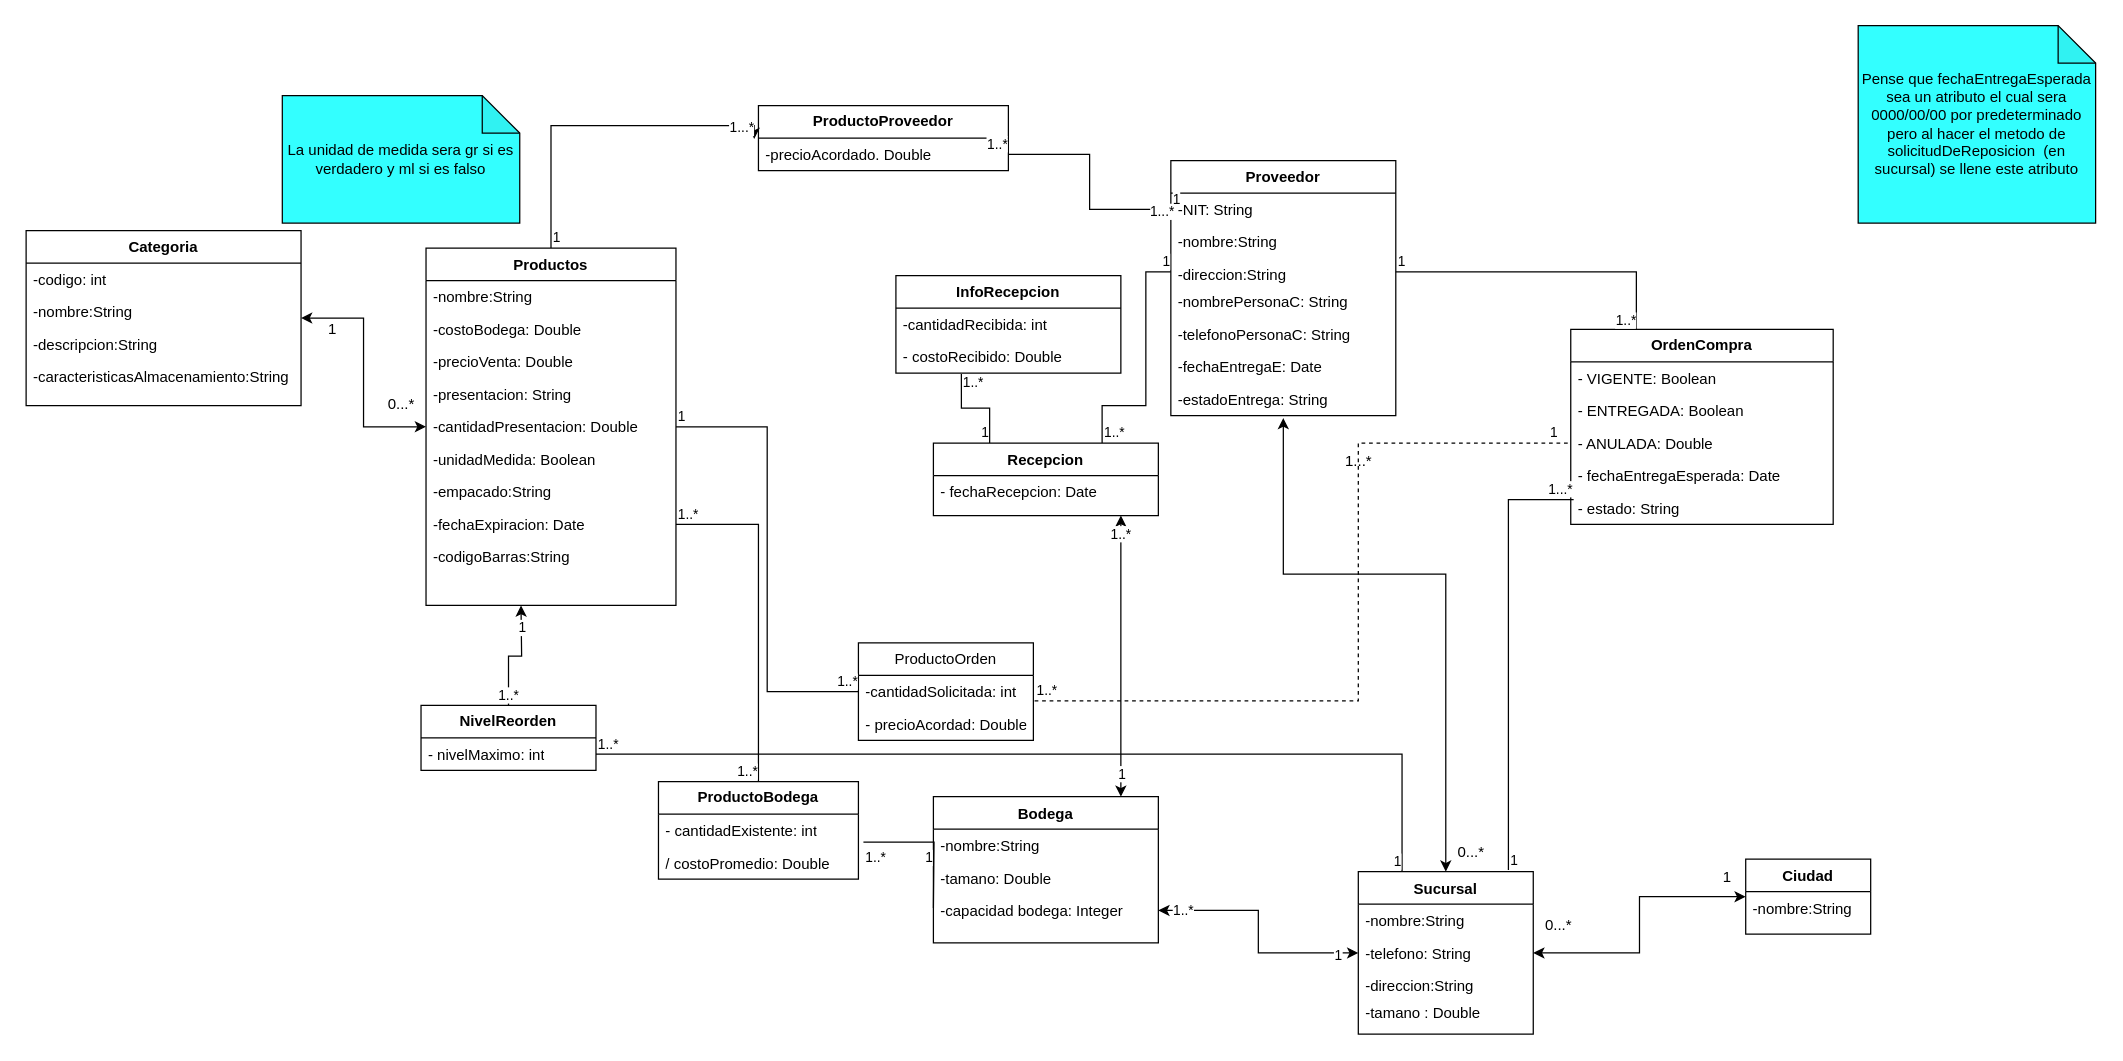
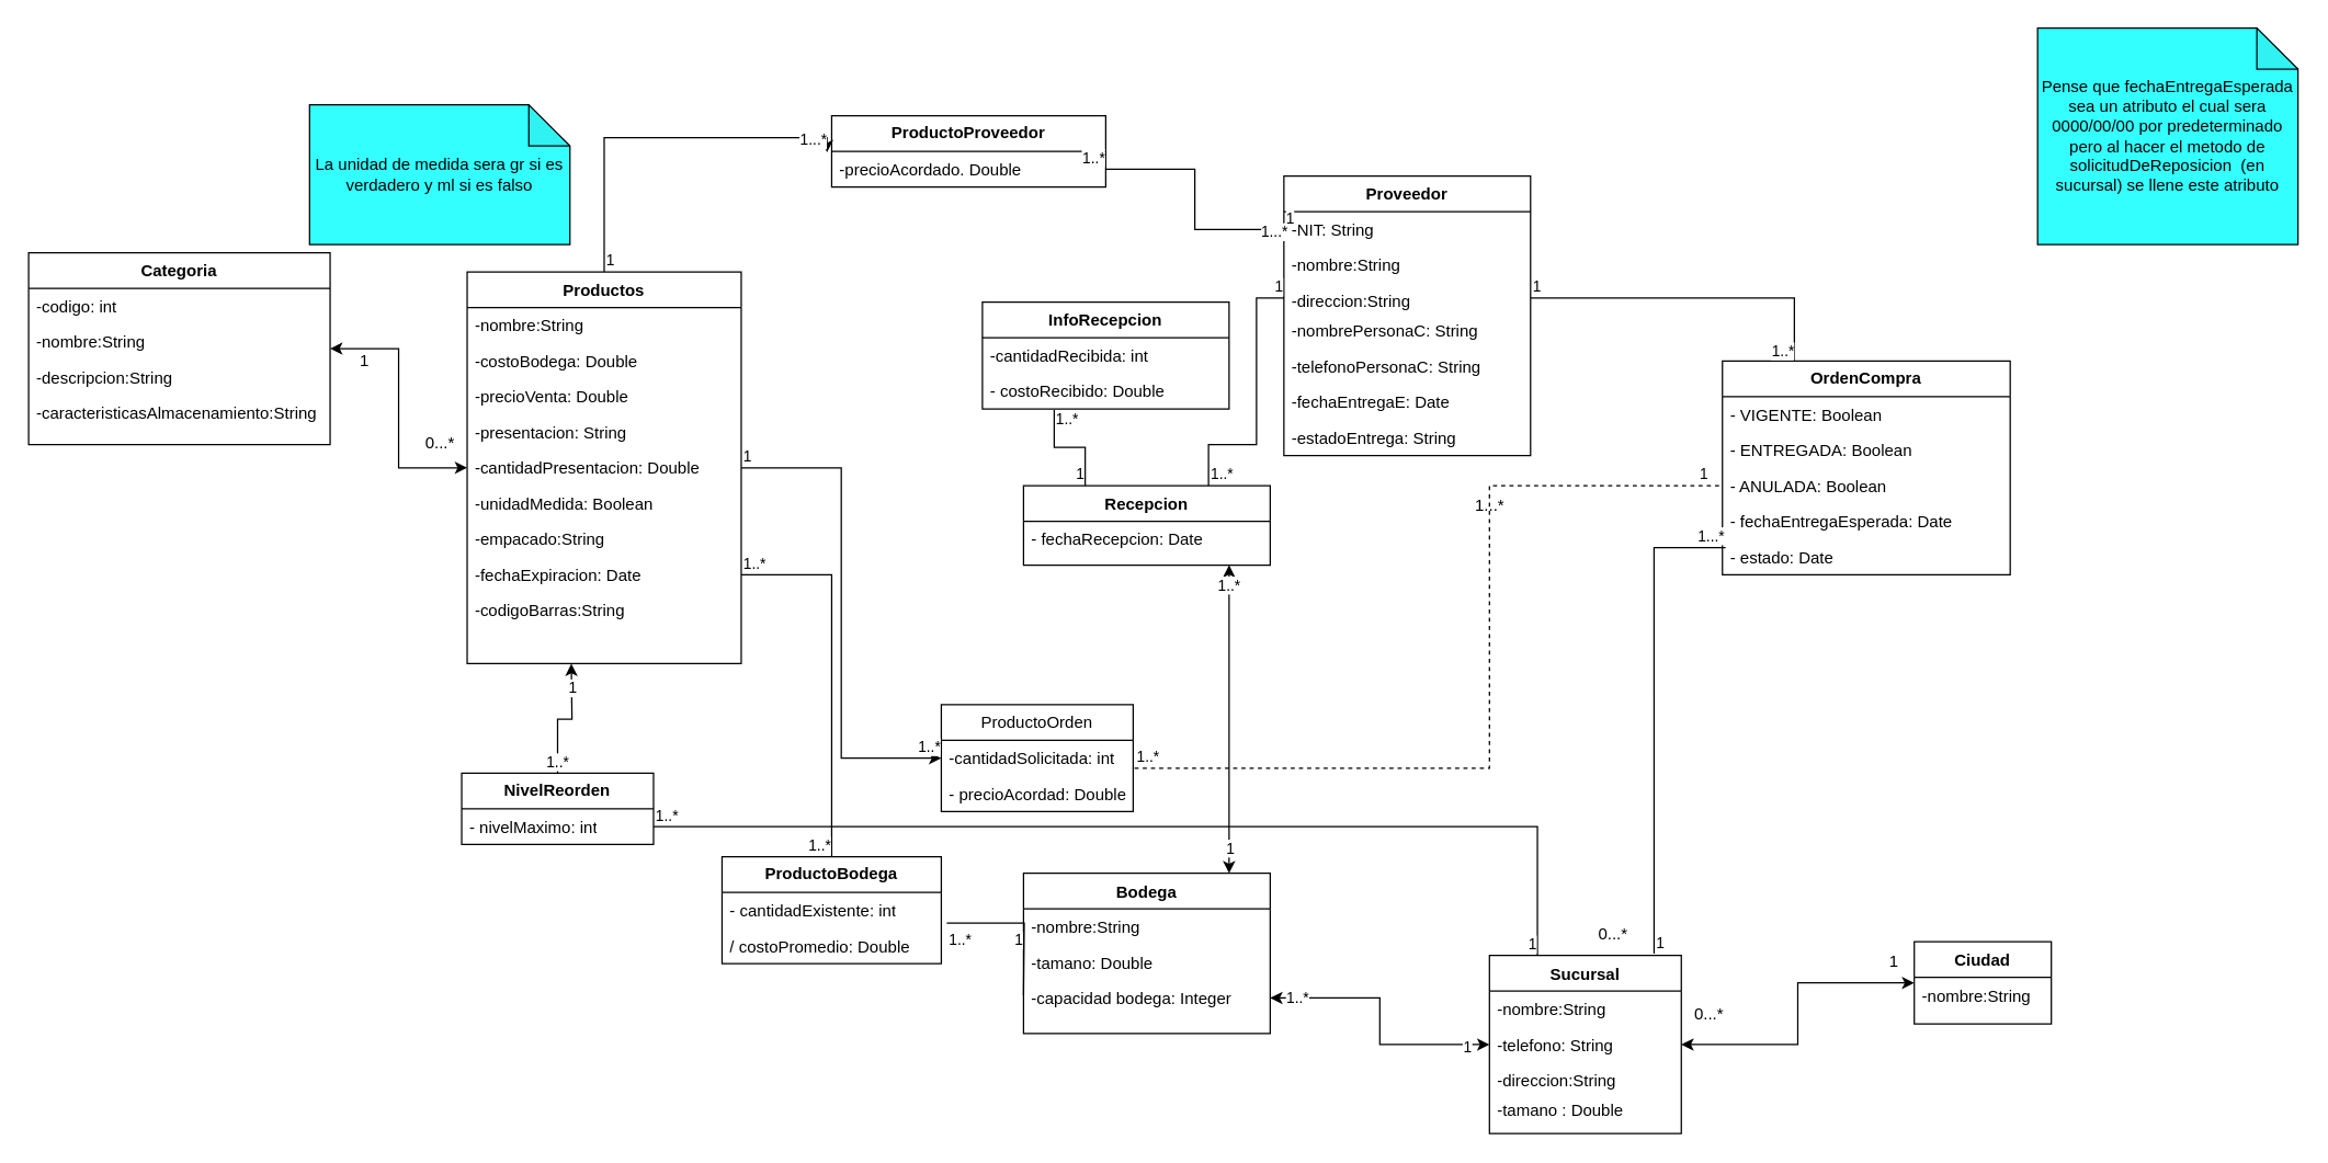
- <mxCell id="75" value="- ANULADA: Double" style="text;strokeColor=none;fillColor=none;align=left;verticalAlign=top;spacingLeft=4;spacingRight=4;overflow=hidden;rotatable=0;points=[[0,0.5],[1,0.5]];portConstraint=eastwest;whiteSpace=wrap;html=1;fontColor=#000000;" parent="72" vertex="1"><mxGeometry y="78" width="210" height="26" as="geometry" /></mxCell>
+ <mxCell id="75" value="- ANULADA: Boolean" style="text;strokeColor=none;fillColor=none;align=left;verticalAlign=top;spacingLeft=4;spacingRight=4;overflow=hidden;rotatable=0;points=[[0,0.5],[1,0.5]];portConstraint=eastwest;whiteSpace=wrap;html=1;fontColor=#000000;" parent="72" vertex="1"><mxGeometry y="78" width="210" height="26" as="geometry" /></mxCell>
- <mxCell id="77" value="- estado: String" style="text;strokeColor=none;fillColor=none;align=left;verticalAlign=top;spacingLeft=4;spacingRight=4;overflow=hidden;rotatable=0;points=[[0,0.5],[1,0.5]];portConstraint=eastwest;whiteSpace=wrap;html=1;fontColor=#000000;" parent="72" vertex="1"><mxGeometry y="130" width="210" height="26" as="geometry" /></mxCell>
+ <mxCell id="77" value="- estado: Date" style="text;strokeColor=none;fillColor=none;align=left;verticalAlign=top;spacingLeft=4;spacingRight=4;overflow=hidden;rotatable=0;points=[[0,0.5],[1,0.5]];portConstraint=eastwest;whiteSpace=wrap;html=1;fontColor=#000000;" parent="72" vertex="1"><mxGeometry y="130" width="210" height="26" as="geometry" /></mxCell>
- <mxCell id="45" value="" style="endArrow=classic;startArrow=classic;html=1;rounded=0;edgeStyle=orthogonalEdgeStyle;entryX=0.5;entryY=1.077;entryDx=0;entryDy=0;entryPerimeter=0;fontColor=#000000;" parent="1" source="20" target="44" edge="1"><mxGeometry width="50" height="50" relative="1" as="geometry"><mxPoint x="876" y="554" as="sourcePoint" /><mxPoint x="1026" y="334" as="targetPoint" /><Array as="points"><mxPoint x="1156" y="459" /><mxPoint x="1026" y="459" /><mxPoint x="1026" y="334" /></Array></mxGeometry></mxCell>
- <mxCell id="90" value="" style="endArrow=none;html=1;edgeStyle=orthogonalEdgeStyle;rounded=0;entryX=0;entryY=0.5;entryDx=0;entryDy=0;exitX=1;exitY=0.5;exitDx=0;exitDy=0;fontColor=#000000;" parent="1" source="7" target="85" edge="1"><mxGeometry relative="1" as="geometry"><mxPoint x="786" y="354" as="sourcePoint" /><mxPoint x="946" y="354" as="targetPoint" /></mxGeometry></mxCell>
+ <mxCell id="90" value="" style="endArrow=classic;html=1;edgeStyle=orthogonalEdgeStyle;rounded=0;entryX=0;entryY=0.5;entryDx=0;entryDy=0;exitX=1;exitY=0.5;exitDx=0;exitDy=0;fontColor=#000000;" parent="1" source="7" target="85" edge="1"><mxGeometry relative="1" as="geometry"><mxPoint x="786" y="354" as="sourcePoint" /><mxPoint x="946" y="354" as="targetPoint" /></mxGeometry></mxCell>
